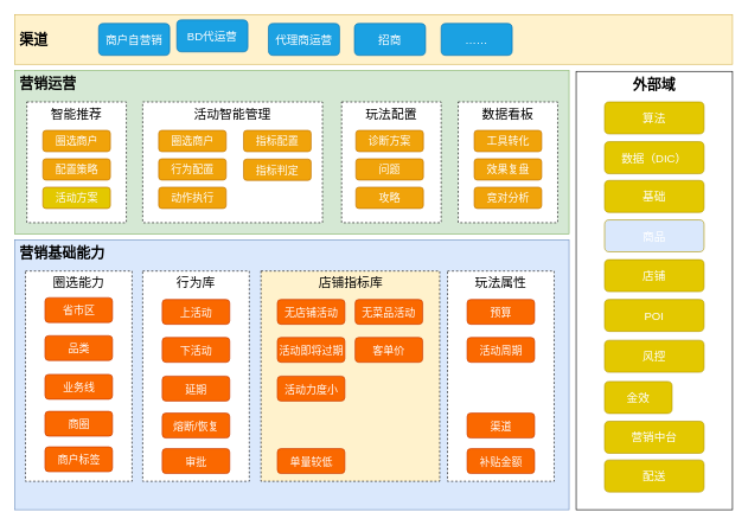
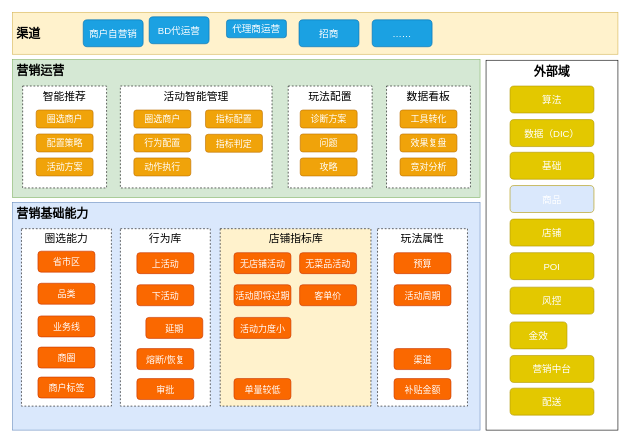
- <mxCell id="7" value="代理商运营" style="rounded=1;whiteSpace=wrap;html=1;fontSize=16;align=center;fillColor=#1ba1e2;strokeColor=#006EAF;fontColor=#ffffff;" parent="1" vertex="1"><mxGeometry x="377" y="32.5" width="100" height="45" as="geometry" /></mxCell>
+ <mxCell id="7" value="代理商运营" style="rounded=1;whiteSpace=wrap;html=1;fontSize=16;align=center;fillColor=#1ba1e2;strokeColor=#006EAF;fontColor=#ffffff;" parent="1" vertex="1"><mxGeometry x="377" y="32.5" width="100" height="30" as="geometry" /></mxCell>
- <mxCell id="14" value="活动方案" style="rounded=1;whiteSpace=wrap;html=1;fontSize=15;align=center;fillColor=#e3c800;strokeColor=#BD7000;fontColor=#ffffff;" parent="1" vertex="1"><mxGeometry x="59.5" y="263" width="95" height="30" as="geometry" /></mxCell>
+ <mxCell id="14" value="活动方案" style="rounded=1;whiteSpace=wrap;html=1;fontSize=15;align=center;fillColor=#f0a30a;strokeColor=#BD7000;fontColor=#ffffff;" parent="1" vertex="1"><mxGeometry x="59.5" y="263" width="95" height="30" as="geometry" /></mxCell>
- <mxCell id="34" value="延期" style="rounded=1;whiteSpace=wrap;html=1;fontSize=15;align=center;fillColor=#fa6800;strokeColor=#C73500;fontColor=#ffffff;" parent="1" vertex="1"><mxGeometry x="227.5" y="529" width="95" height="35" as="geometry" /></mxCell>
+ <mxCell id="34" value="延期" style="rounded=1;whiteSpace=wrap;html=1;fontSize=15;align=center;fillColor=#fa6800;strokeColor=#C73500;fontColor=#ffffff;" parent="1" vertex="1"><mxGeometry x="242.5" y="529" width="95" height="35" as="geometry" /></mxCell>
